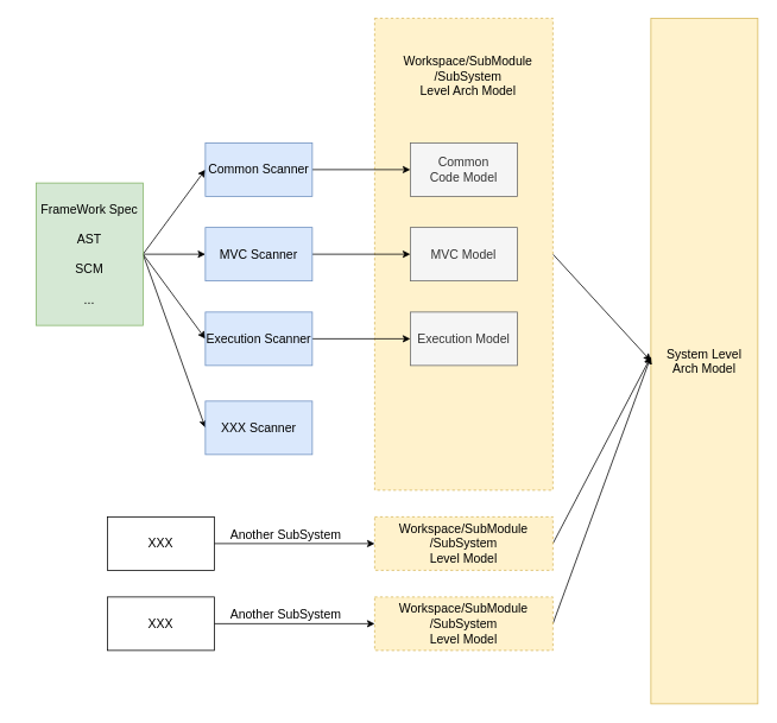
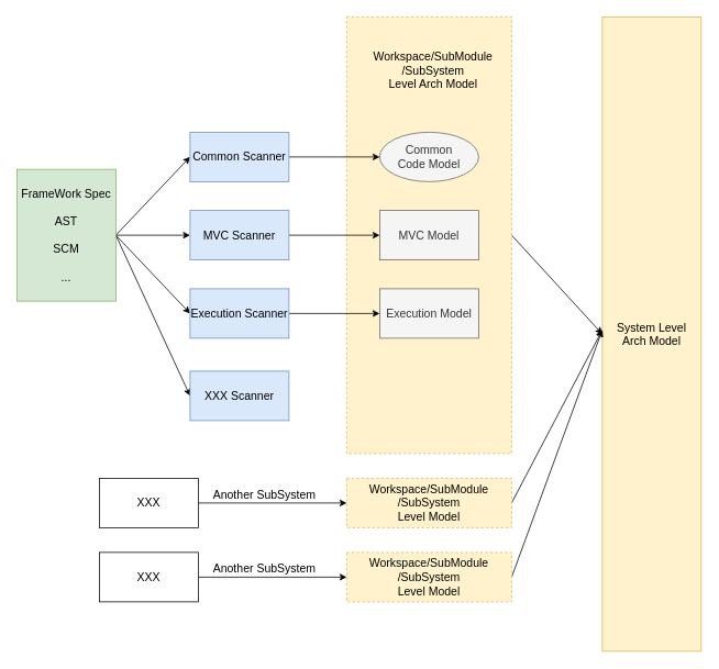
- <mxCell id="16" value="Common &lt;br style=&quot;font-size: 14px;&quot;&gt;Code Model" style="rounded=0;whiteSpace=wrap;html=1;fontSize=14;fillColor=#f5f5f5;fontColor=#333333;strokeColor=#666666;" vertex="1" parent="1"><mxGeometry x="460" y="160" width="120" height="60" as="geometry" /></mxCell>
+ <mxCell id="16" value="Common &lt;br style=&quot;font-size: 14px;&quot;&gt;Code Model" style="ellipse;whiteSpace=wrap;html=1;fontSize=14;fillColor=#f5f5f5;fontColor=#333333;strokeColor=#666666;" vertex="1" parent="1"><mxGeometry x="460" y="160" width="120" height="60" as="geometry" /></mxCell>
- <mxCell id="8" value="FrameWork Spec&lt;br style=&quot;font-size: 14px;&quot;&gt;&lt;br style=&quot;font-size: 14px;&quot;&gt;AST&lt;br style=&quot;font-size: 14px;&quot;&gt;&lt;br style=&quot;font-size: 14px;&quot;&gt;SCM&lt;br&gt;&lt;br&gt;..." style="rounded=0;whiteSpace=wrap;html=1;fontSize=14;fillColor=#d5e8d4;strokeColor=#82b366;" vertex="1" parent="1"><mxGeometry x="40" y="205" width="120" height="160" as="geometry" /></mxCell>
+ <mxCell id="8" value="FrameWork Spec&lt;br style=&quot;font-size: 14px;&quot;&gt;&lt;br style=&quot;font-size: 14px;&quot;&gt;AST&lt;br style=&quot;font-size: 14px;&quot;&gt;&lt;br style=&quot;font-size: 14px;&quot;&gt;SCM&lt;br&gt;&lt;br&gt;..." style="rounded=0;whiteSpace=wrap;html=1;fontSize=14;fillColor=#d5e8d4;strokeColor=#82b366;" vertex="1" parent="1"><mxGeometry x="20" y="205" width="120" height="160" as="geometry" /></mxCell>
